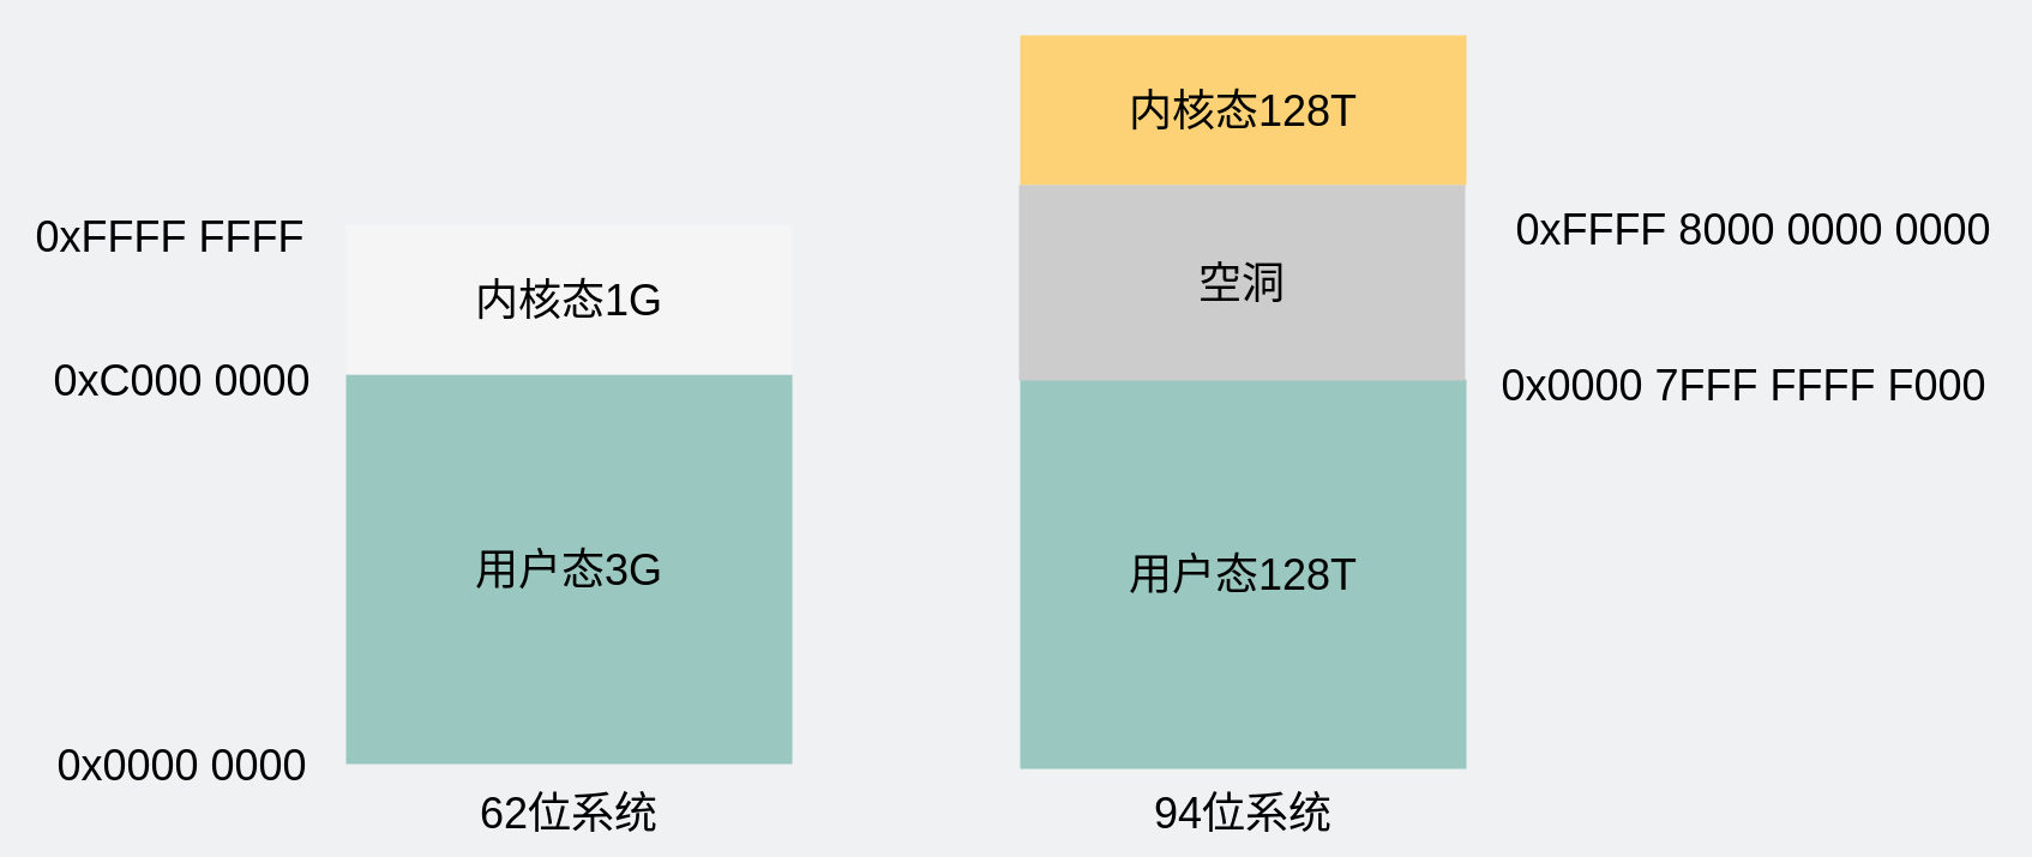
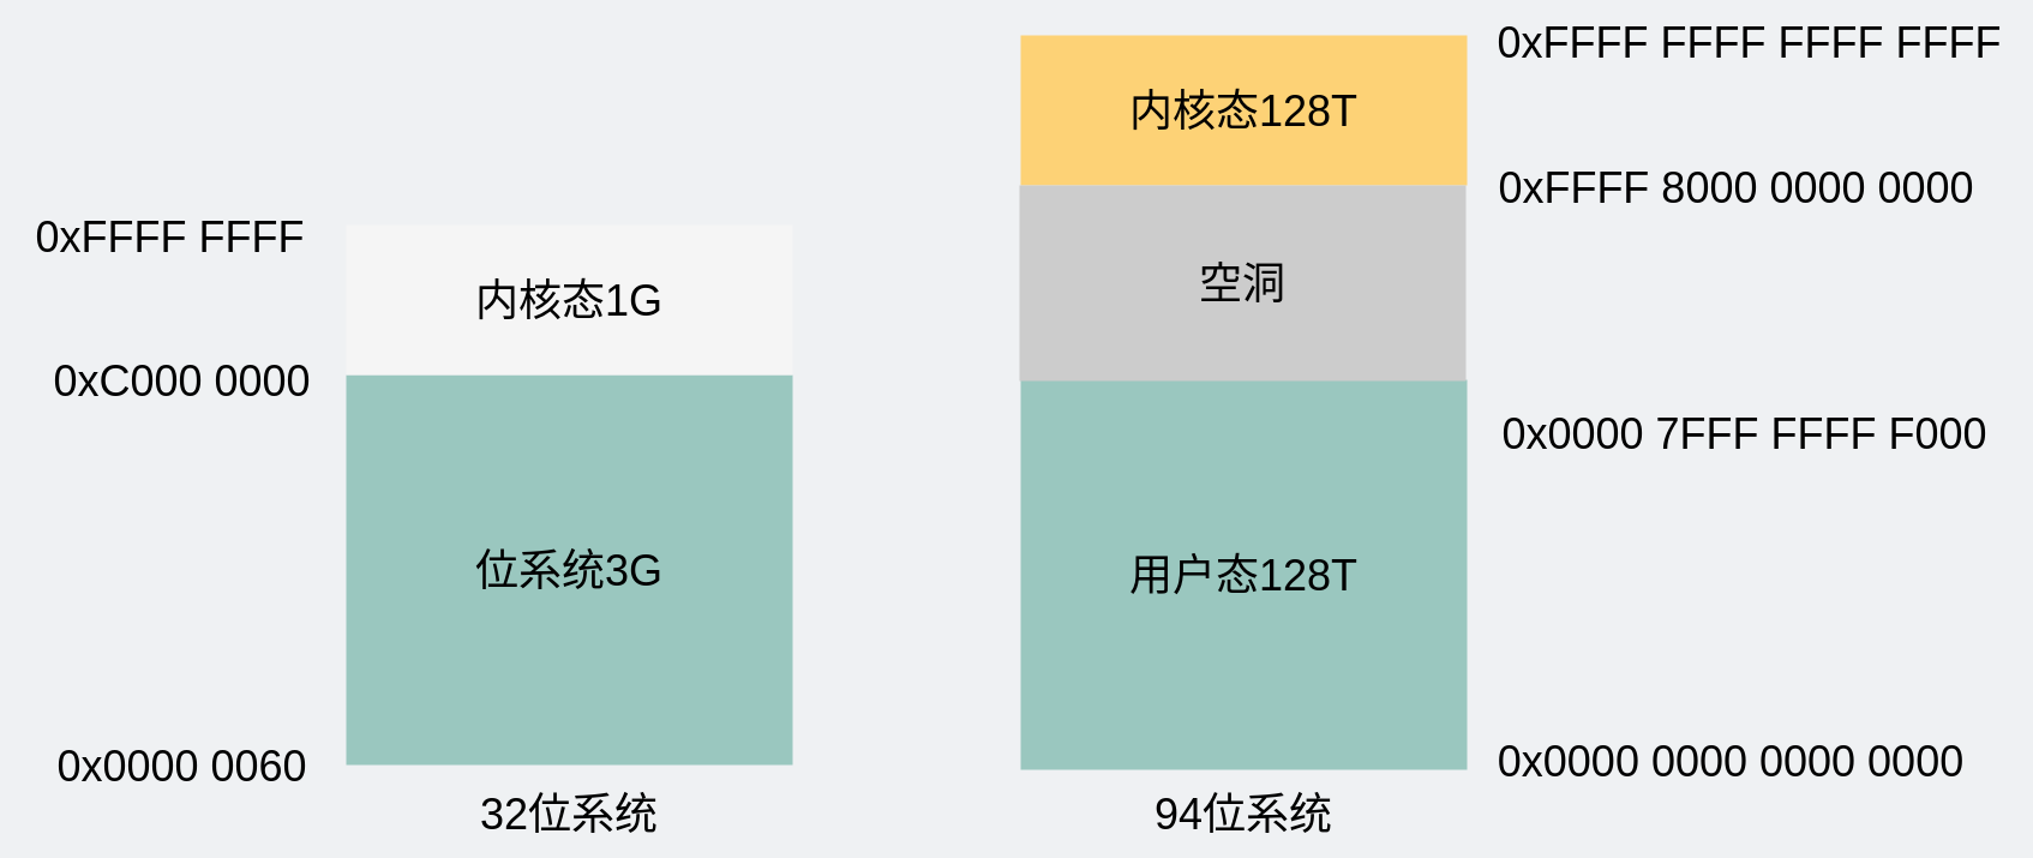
+ <mxCell id="15" value="&lt;font style=&quot;font-size: 36px&quot;&gt;0xFFFF FFFF FFFF FFFF&lt;/font&gt;" style="text;html=1;strokeColor=none;fillColor=none;align=center;verticalAlign=middle;whiteSpace=wrap;rounded=0;fontColor=#000000;" parent="1" vertex="1"><mxGeometry x="1242.5" y="20" width="429" height="30" as="geometry" /></mxCell>
- <mxCell id="10" value="&lt;font style=&quot;font-size: 36px&quot;&gt;0xFFFF 8000 0000 0000&lt;/font&gt;" style="text;html=1;strokeColor=none;fillColor=none;align=center;verticalAlign=middle;whiteSpace=wrap;rounded=0;fontColor=#000000;" parent="1" vertex="1"><mxGeometry x="1257.5" y="176" width="407" height="30" as="geometry" /></mxCell>
+ <mxCell id="10" value="&lt;font style=&quot;font-size: 36px&quot;&gt;0xFFFF 8000 0000 0000&lt;/font&gt;" style="text;html=1;strokeColor=none;fillColor=none;align=center;verticalAlign=middle;whiteSpace=wrap;rounded=0;fontColor=#000000;" parent="1" vertex="1"><mxGeometry x="1242.5" y="141" width="407" height="30" as="geometry" /></mxCell>
- <mxCell id="11" value="&lt;font style=&quot;font-size: 36px&quot;&gt;0x0000 7FFF FFFF F000&lt;/font&gt;" style="text;html=1;strokeColor=none;fillColor=none;align=center;verticalAlign=middle;whiteSpace=wrap;rounded=0;fontColor=#000000;" parent="1" vertex="1"><mxGeometry x="1242.5" y="306" width="421" height="30" as="geometry" /></mxCell>
+ <mxCell id="11" value="&lt;font style=&quot;font-size: 36px&quot;&gt;0x0000 7FFF FFFF F000&lt;/font&gt;" style="text;html=1;strokeColor=none;fillColor=none;align=center;verticalAlign=middle;whiteSpace=wrap;rounded=0;fontColor=#000000;" parent="1" vertex="1"><mxGeometry x="1242.5" y="346" width="421" height="30" as="geometry" /></mxCell>
- <mxCell id="2" value="&lt;font style=&quot;font-size: 36px&quot;&gt;用户态3G&lt;/font&gt;" style="rounded=0;whiteSpace=wrap;html=1;strokeColor=none;fillColor=#9AC7BF;fontColor=#000000;" parent="1" vertex="1"><mxGeometry x="288" y="312" width="372" height="325" as="geometry" /></mxCell>
+ <mxCell id="2" value="&lt;font style=&quot;font-size: 36px&quot;&gt;位系统3G&lt;/font&gt;" style="rounded=0;whiteSpace=wrap;html=1;strokeColor=none;fillColor=#9AC7BF;fontColor=#000000;" parent="1" vertex="1"><mxGeometry x="288" y="312" width="372" height="325" as="geometry" /></mxCell>
+ <mxCell id="12" value="&lt;font style=&quot;font-size: 36px&quot;&gt;0x0000 0000&amp;nbsp;&lt;/font&gt;&lt;span style=&quot;font-size: 36px&quot;&gt;0000 0000&lt;/span&gt;" style="text;html=1;strokeColor=none;fillColor=none;align=center;verticalAlign=middle;whiteSpace=wrap;rounded=0;fontColor=#000000;" parent="1" vertex="1"><mxGeometry x="1237" y="619" width="410" height="30" as="geometry" /></mxCell>
- <mxCell id="6" value="&lt;font style=&quot;font-size: 36px&quot;&gt;0x0000 0000&lt;/font&gt;" style="text;html=1;strokeColor=none;fillColor=none;align=center;verticalAlign=middle;whiteSpace=wrap;rounded=0;fontColor=#000000;" parent="1" vertex="1"><mxGeometry x="30" y="623" width="243" height="30" as="geometry" /></mxCell>
+ <mxCell id="6" value="&lt;font style=&quot;font-size: 36px&quot;&gt;0x0000 0060&lt;/font&gt;" style="text;html=1;strokeColor=none;fillColor=none;align=center;verticalAlign=middle;whiteSpace=wrap;rounded=0;fontColor=#000000;" parent="1" vertex="1"><mxGeometry x="30" y="623" width="243" height="30" as="geometry" /></mxCell>
- <mxCell id="7" value="62位系统" style="text;html=1;strokeColor=none;fillColor=none;align=center;verticalAlign=middle;whiteSpace=wrap;rounded=0;fontSize=36;fontColor=#000000;" parent="1" vertex="1"><mxGeometry x="375" y="663" width="198" height="30" as="geometry" /></mxCell>
+ <mxCell id="7" value="32位系统" style="text;html=1;strokeColor=none;fillColor=none;align=center;verticalAlign=middle;whiteSpace=wrap;rounded=0;fontSize=36;fontColor=#000000;" parent="1" vertex="1"><mxGeometry x="375" y="663" width="198" height="30" as="geometry" /></mxCell>
